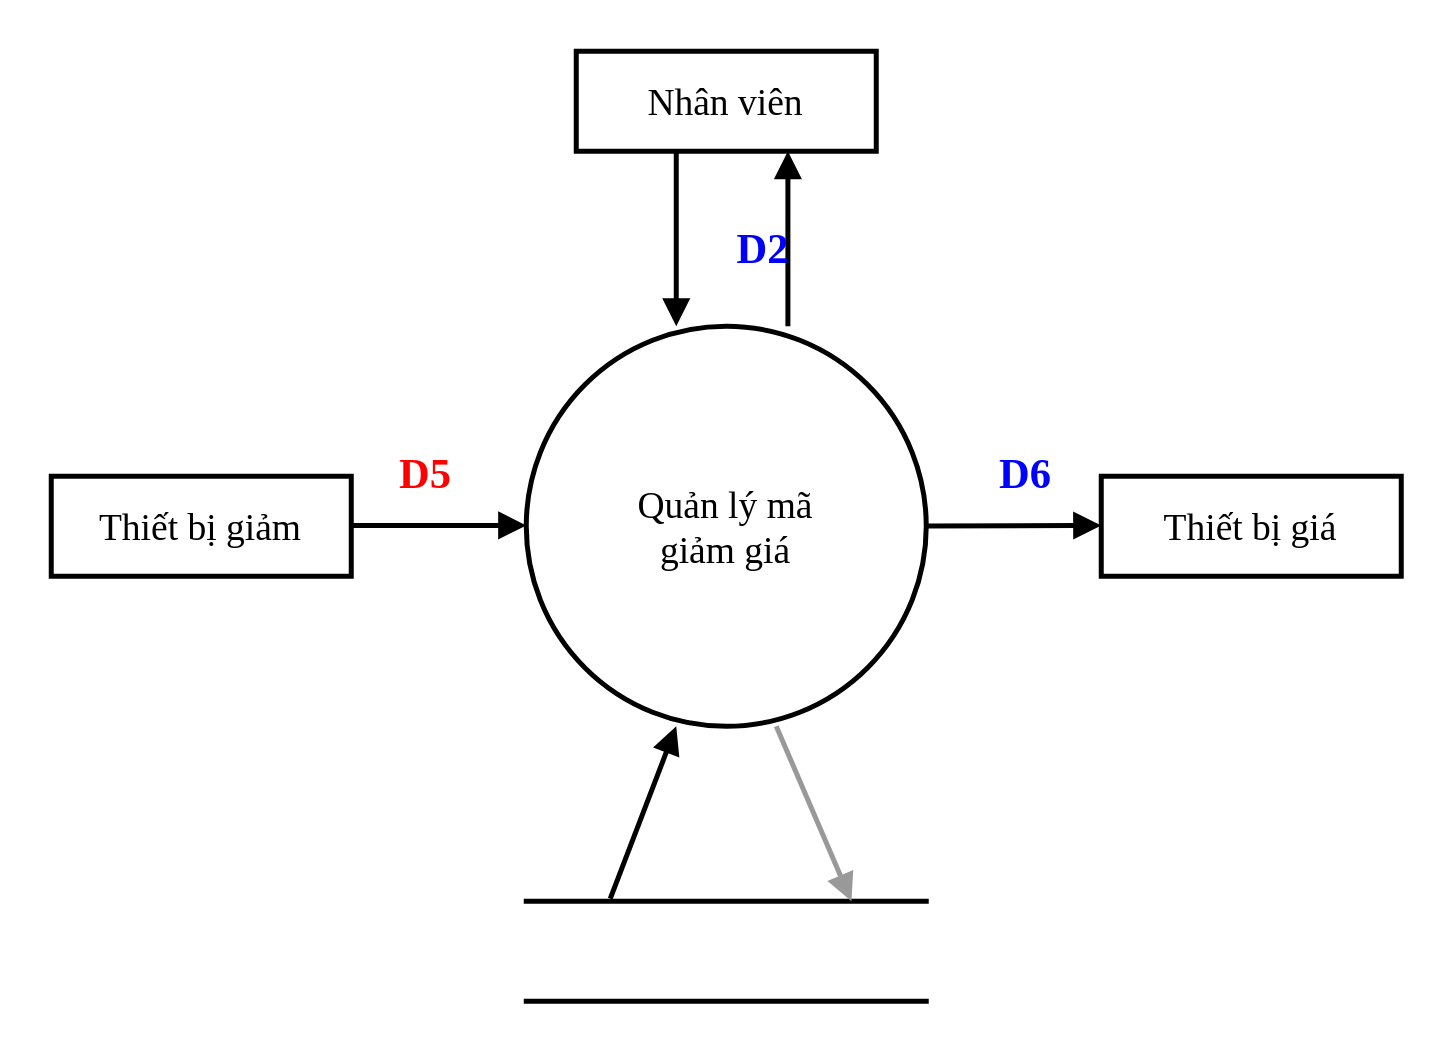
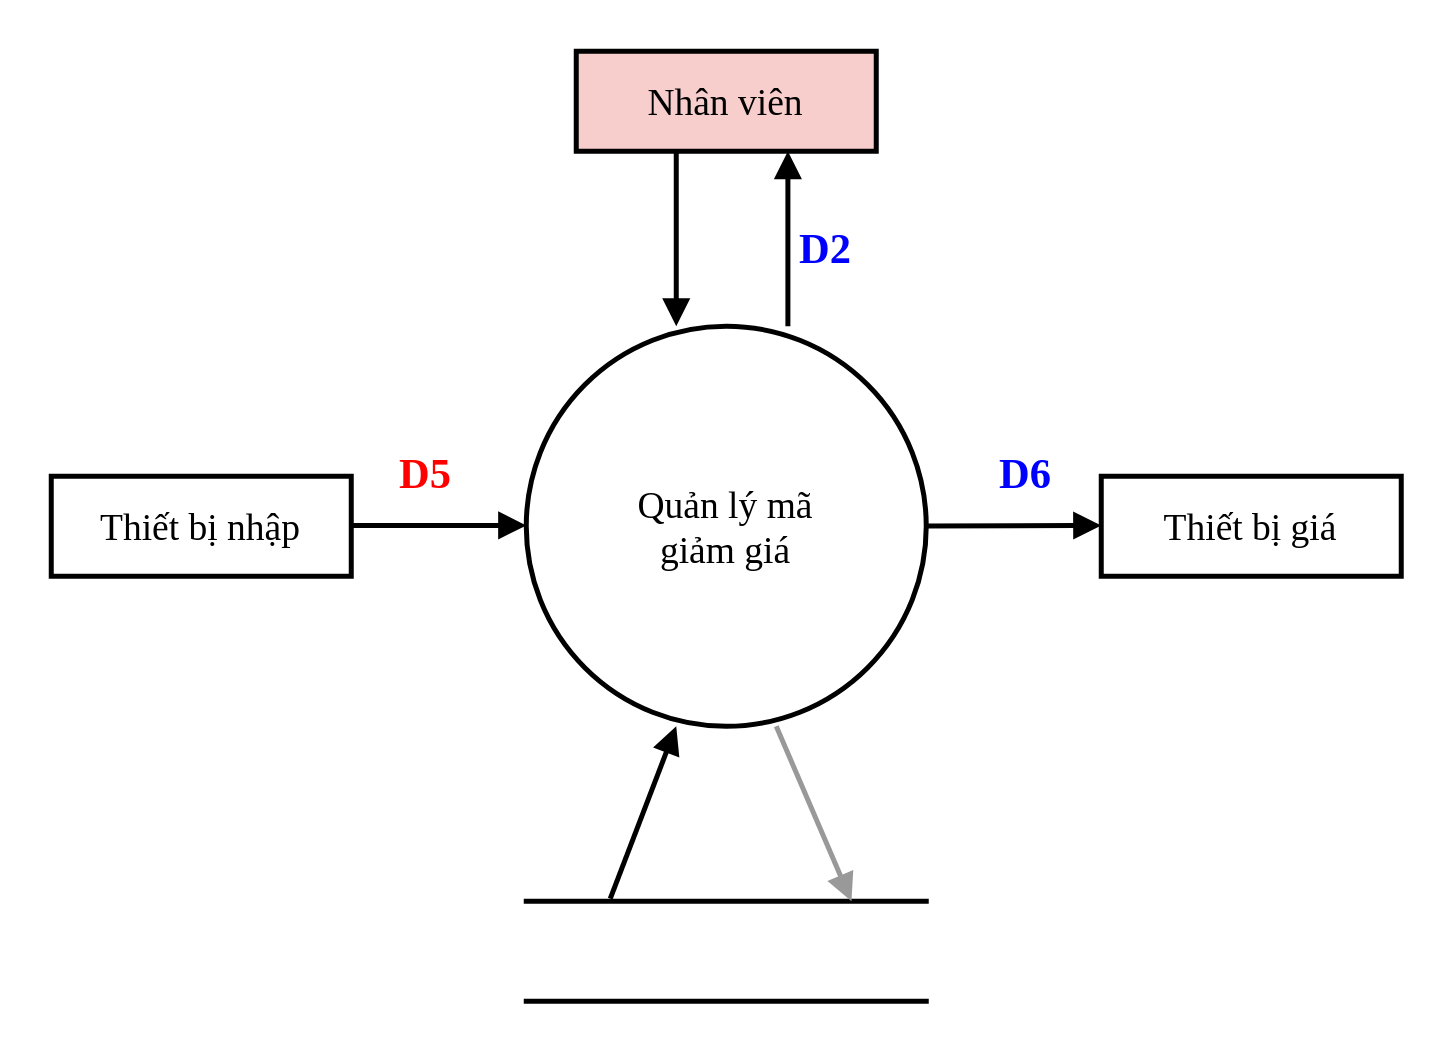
- <mxCell id="4" value="&lt;pre style=&quot;font-size: 15px&quot;&gt;&lt;font face=&quot;Times New Roman&quot;&gt;Nhân viên&lt;/font&gt;&lt;/pre&gt;" style="rounded=0;whiteSpace=wrap;html=1;strokeWidth=2;" vertex="1" parent="1"><mxGeometry x="230" y="20" width="120" height="40" as="geometry" /></mxCell>
+ <mxCell id="4" value="&lt;pre style=&quot;font-size: 15px&quot;&gt;&lt;font face=&quot;Times New Roman&quot;&gt;Nhân viên&lt;/font&gt;&lt;/pre&gt;" style="rounded=0;whiteSpace=wrap;html=1;strokeWidth=2;fillColor=#f8cecc;" vertex="1" parent="1"><mxGeometry x="230" y="20" width="120" height="40" as="geometry" /></mxCell>
- <mxCell id="15" value="&lt;font face=&quot;Times New Roman&quot; color=&quot;#0000ff&quot;&gt;&lt;span style=&quot;font-size: 17px&quot;&gt;D2&lt;/span&gt;&lt;/font&gt;" style="text;html=1;strokeColor=none;fillColor=none;align=center;verticalAlign=middle;whiteSpace=wrap;rounded=0;fontSize=16;fontStyle=1" vertex="1" parent="1"><mxGeometry x="285" y="90" width="40" height="20" as="geometry" /></mxCell>
+ <mxCell id="15" value="&lt;font face=&quot;Times New Roman&quot; color=&quot;#0000ff&quot;&gt;&lt;span style=&quot;font-size: 17px&quot;&gt;D2&lt;/span&gt;&lt;/font&gt;" style="text;html=1;strokeColor=none;fillColor=none;align=center;verticalAlign=middle;whiteSpace=wrap;rounded=0;fontSize=16;fontStyle=1" vertex="1" parent="1"><mxGeometry x="310" y="90" width="40" height="20" as="geometry" /></mxCell>
- <mxCell id="2" value="&lt;pre style=&quot;font-size: 15px&quot;&gt;&lt;font face=&quot;Times New Roman&quot; style=&quot;font-size: 15px&quot;&gt;Thiết bị giảm&lt;/font&gt;&lt;/pre&gt;" style="rounded=0;whiteSpace=wrap;html=1;strokeWidth=2;fontSize=15;" vertex="1" parent="1"><mxGeometry x="20" y="190" width="120" height="40" as="geometry" /></mxCell>
+ <mxCell id="2" value="&lt;pre style=&quot;font-size: 15px&quot;&gt;&lt;font face=&quot;Times New Roman&quot; style=&quot;font-size: 15px&quot;&gt;Thiết bị nhập&lt;/font&gt;&lt;/pre&gt;" style="rounded=0;whiteSpace=wrap;html=1;strokeWidth=2;fontSize=15;" vertex="1" parent="1"><mxGeometry x="20" y="190" width="120" height="40" as="geometry" /></mxCell>
